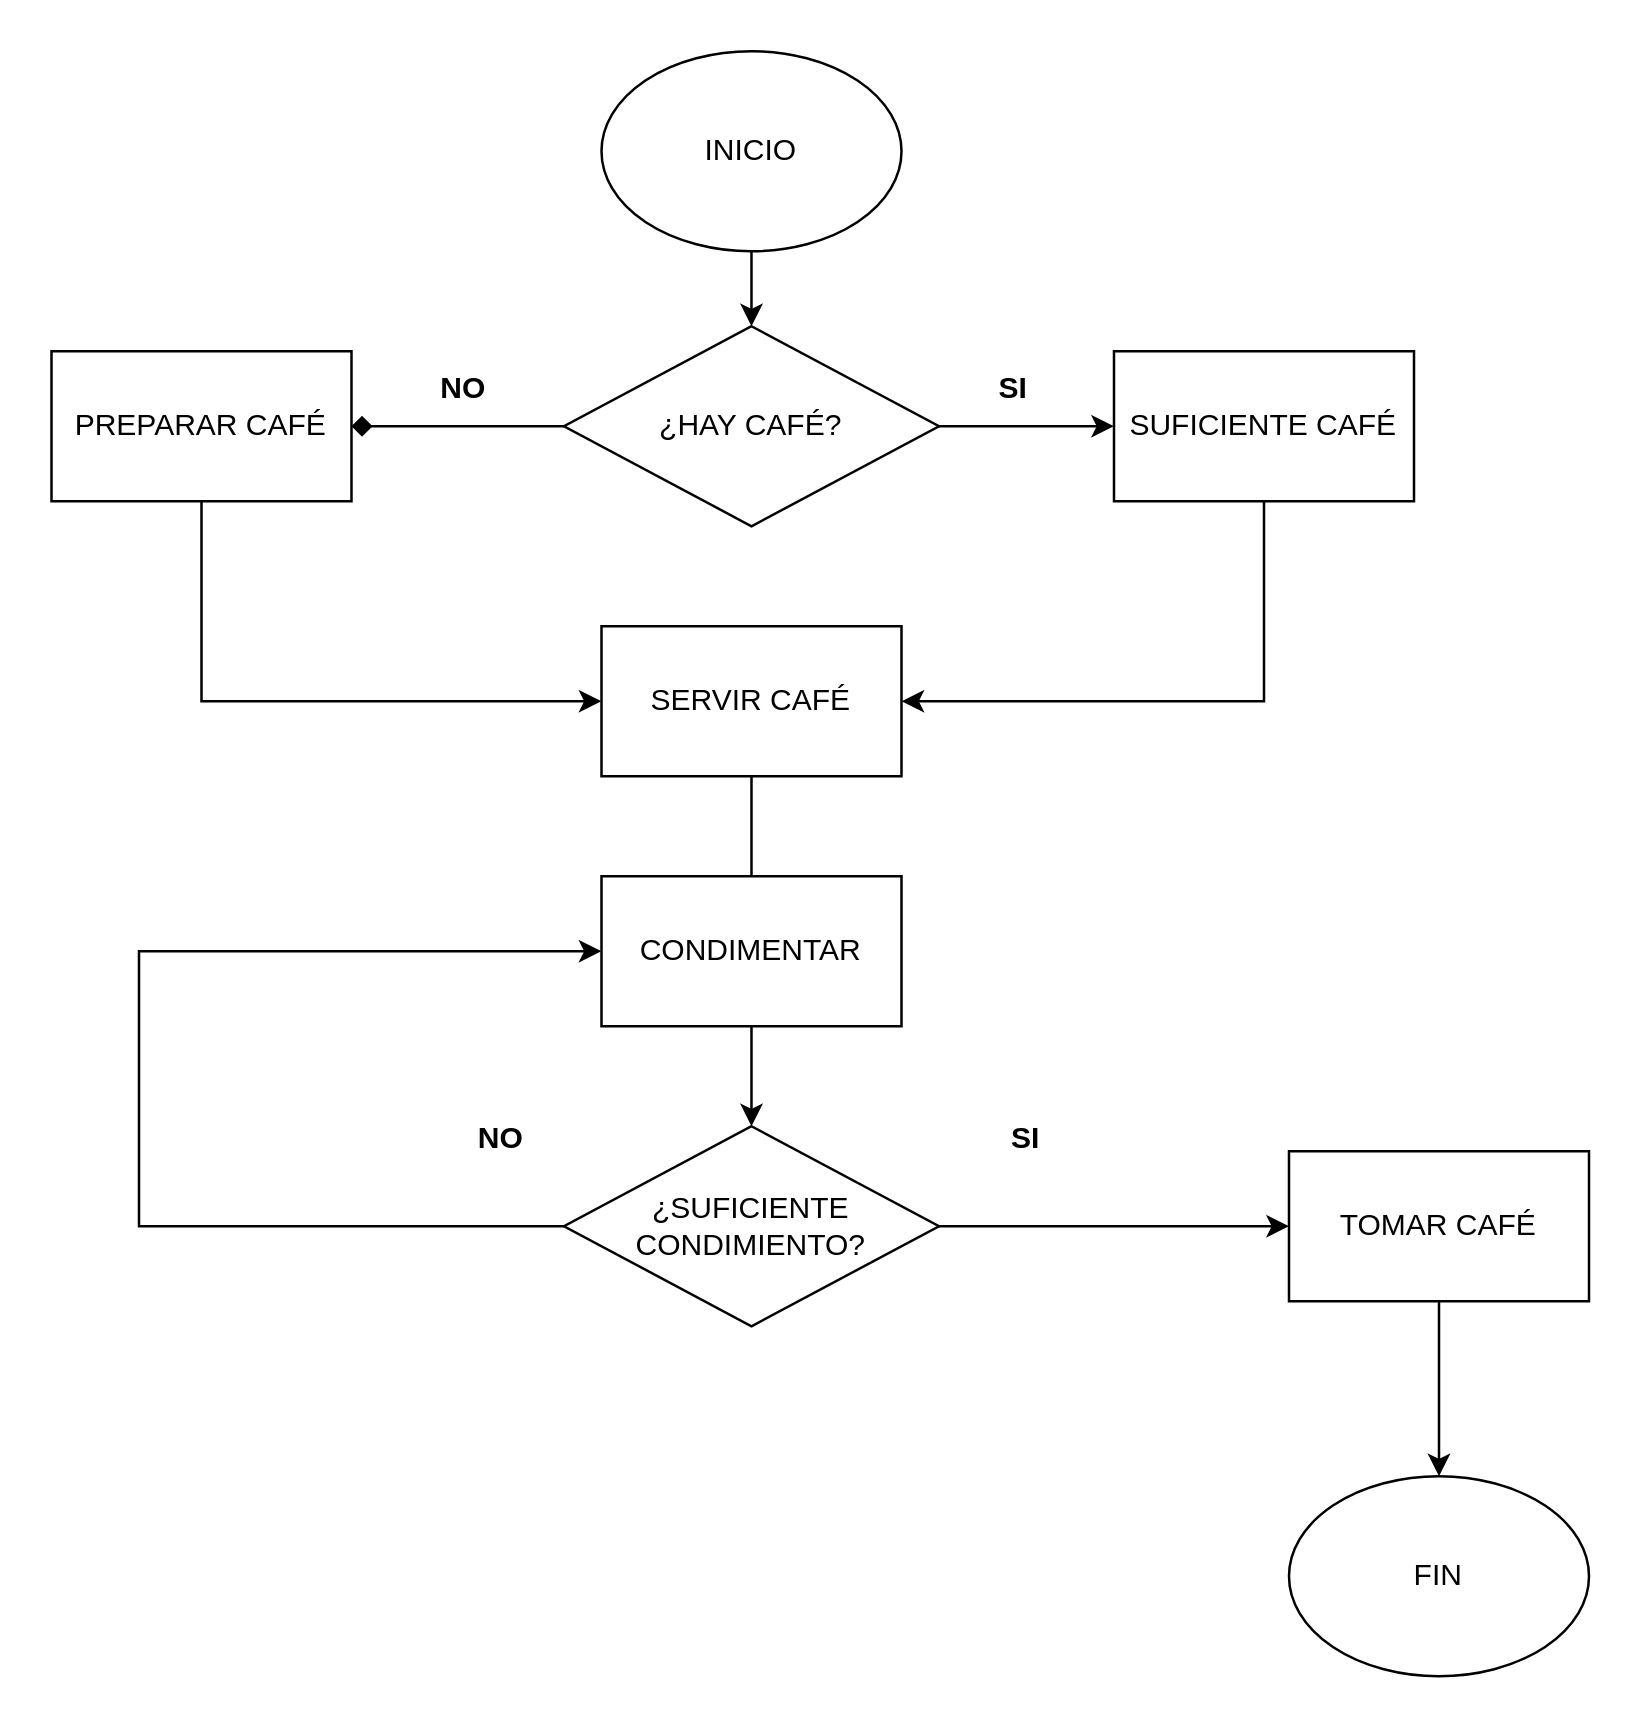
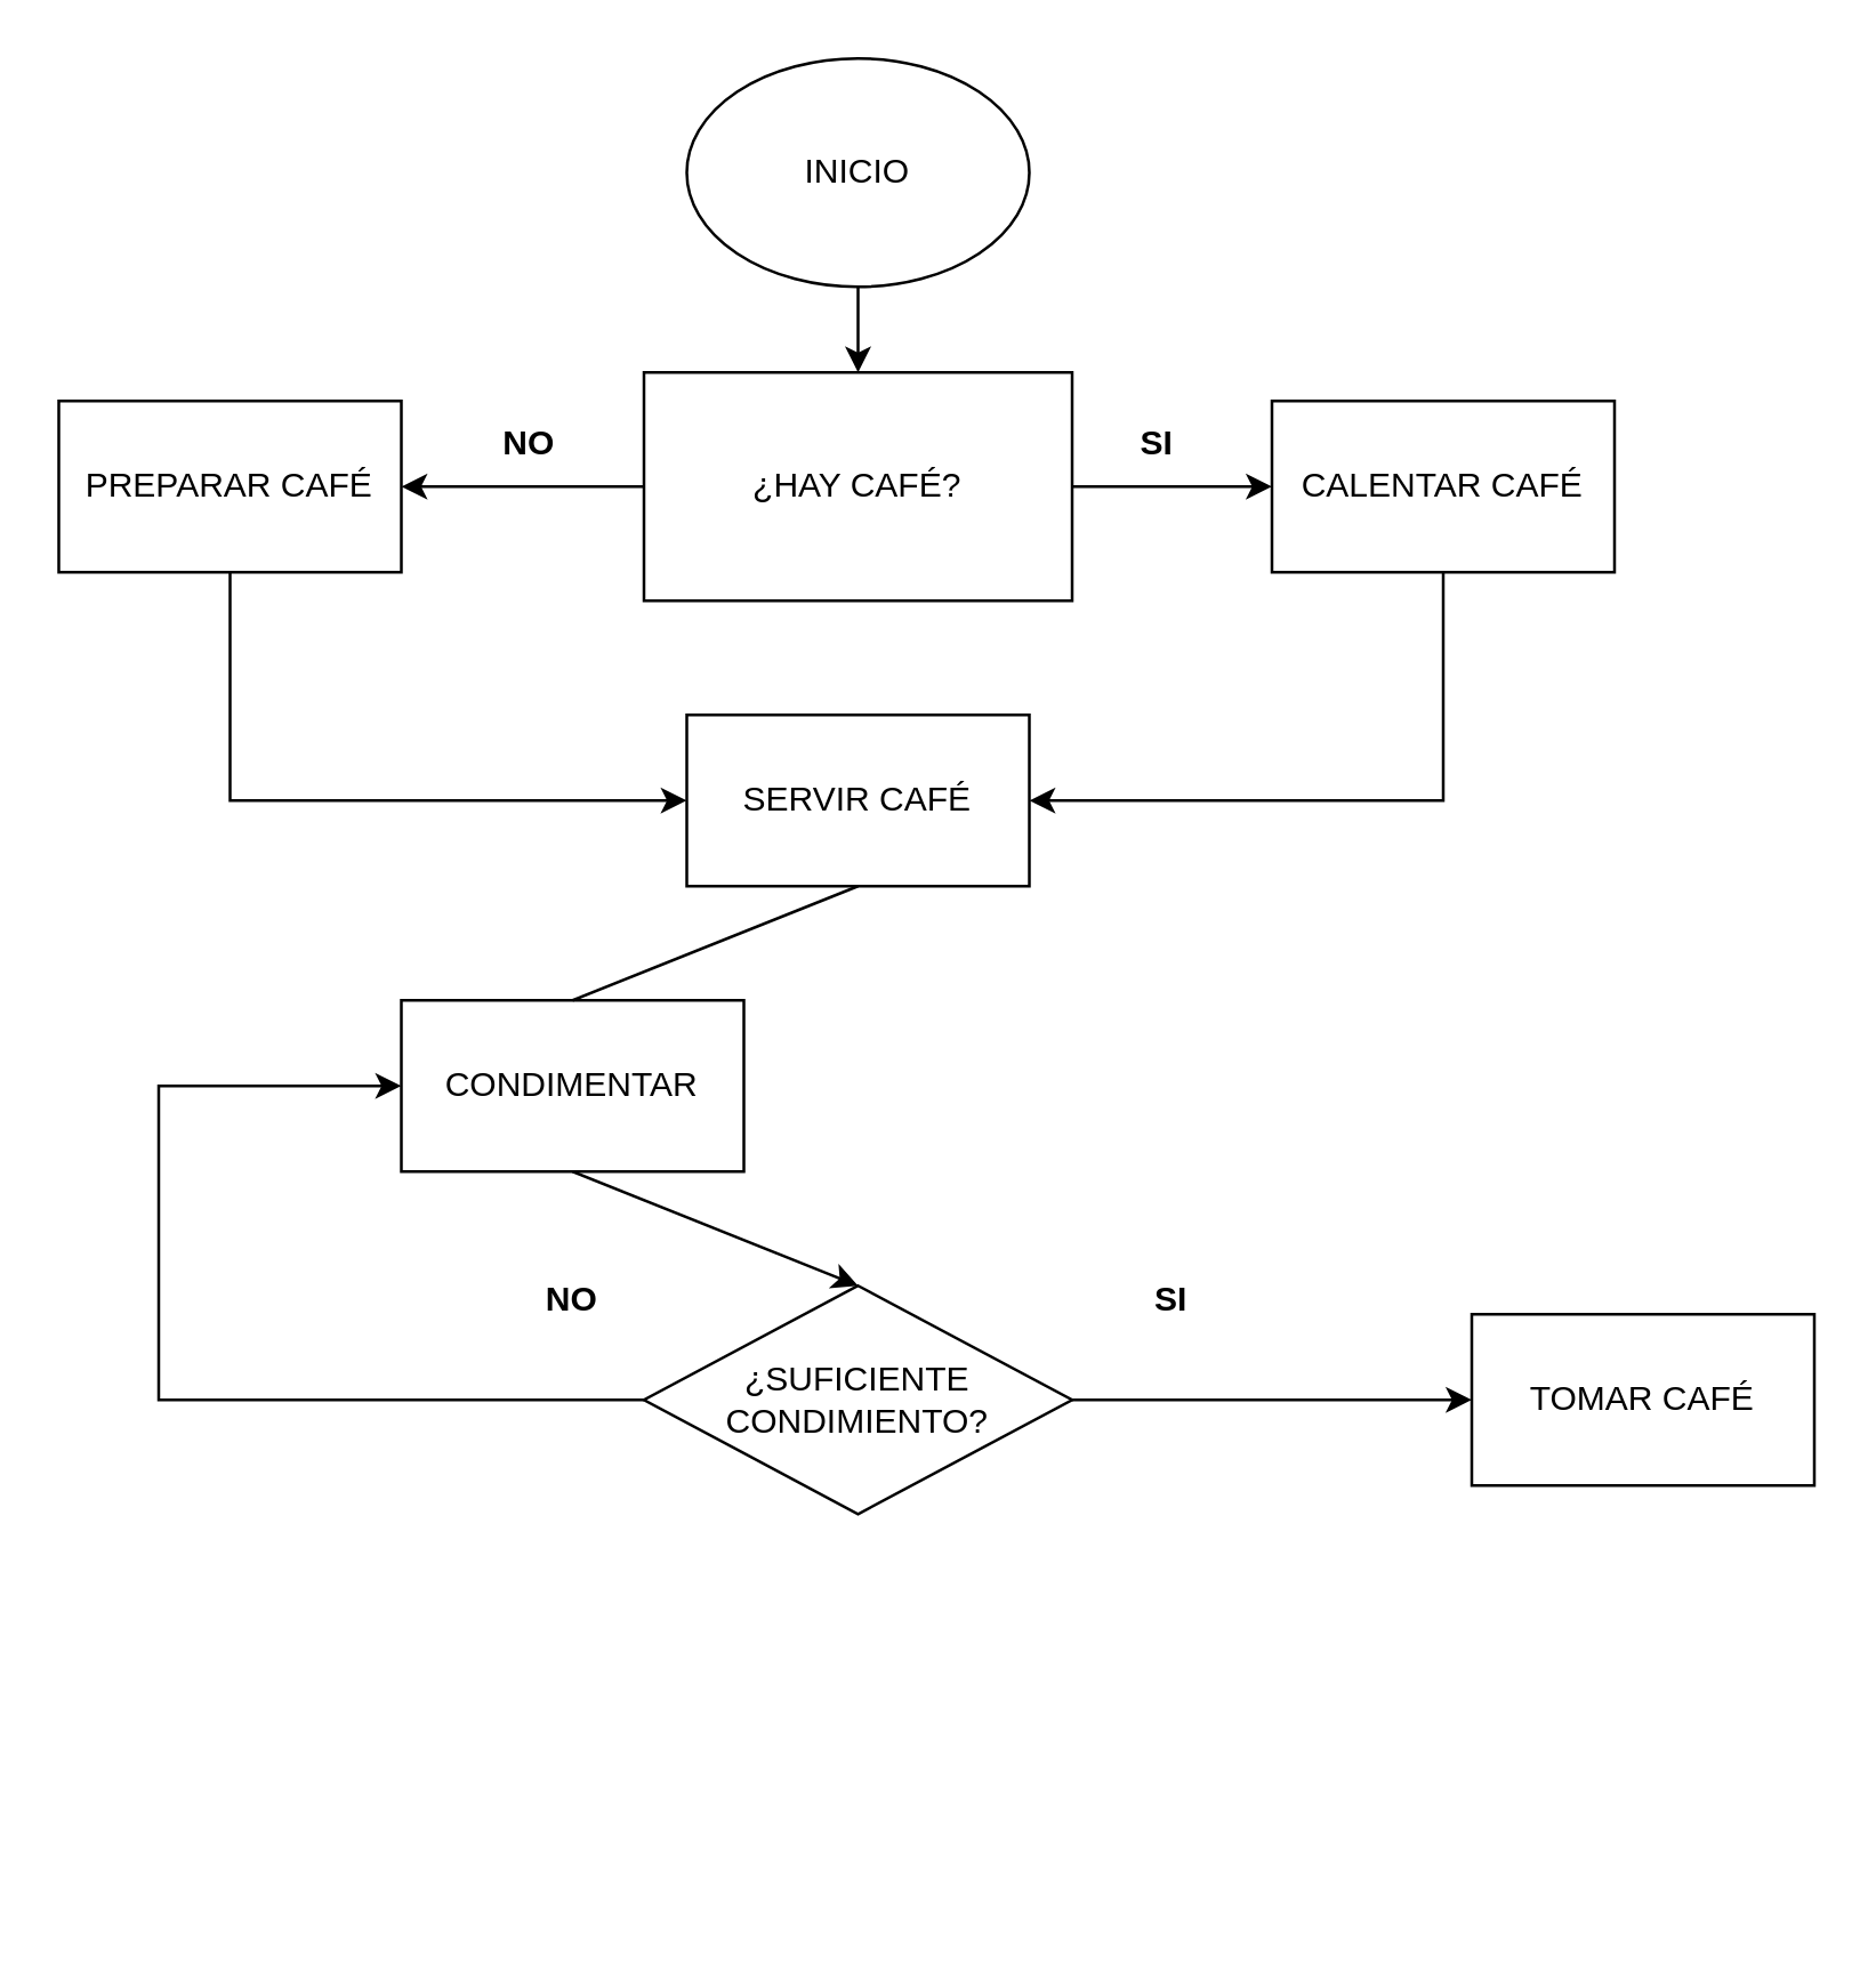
- <mxCell id="12" value="" style="endArrow=diamond;html=1;rounded=0;exitX=0;exitY=0.5;exitDx=0;exitDy=0;entryX=1;entryY=0.5;entryDx=0;entryDy=0;" parent="1" source="3" target="4" edge="1"><mxGeometry width="50" height="50" relative="1" as="geometry"><mxPoint x="155" y="270" as="sourcePoint" /><mxPoint x="170" y="250" as="targetPoint" /></mxGeometry></mxCell>
+ <mxCell id="12" value="" style="endArrow=classic;html=1;rounded=0;exitX=0;exitY=0.5;exitDx=0;exitDy=0;entryX=1;entryY=0.5;entryDx=0;entryDy=0;" parent="1" source="3" target="4" edge="1"><mxGeometry width="50" height="50" relative="1" as="geometry"><mxPoint x="155" y="270" as="sourcePoint" /><mxPoint x="170" y="250" as="targetPoint" /></mxGeometry></mxCell>
- <mxCell id="3" value="¿HAY CAFÉ?" style="rhombus;whiteSpace=wrap;html=1;" parent="1" vertex="1"><mxGeometry x="225" y="130" width="150" height="80" as="geometry" /></mxCell>
+ <mxCell id="3" value="¿HAY CAFÉ?" style="whiteSpace=wrap;html=1;rounded=0;" parent="1" vertex="1"><mxGeometry x="225" y="130" width="150" height="80" as="geometry" /></mxCell>
- <mxCell id="5" value="SUFICIENTE CAFÉ" style="rounded=0;whiteSpace=wrap;html=1;" parent="1" vertex="1"><mxGeometry x="445" y="140" width="120" height="60" as="geometry" /></mxCell>
+ <mxCell id="5" value="CALENTAR CAFÉ" style="rounded=0;whiteSpace=wrap;html=1;" parent="1" vertex="1"><mxGeometry x="445" y="140" width="120" height="60" as="geometry" /></mxCell>
- <mxCell id="7" value="CONDIMENTAR" style="rounded=0;whiteSpace=wrap;html=1;" parent="1" vertex="1"><mxGeometry x="240" y="350" width="120" height="60" as="geometry" /></mxCell>
+ <mxCell id="7" value="CONDIMENTAR" style="rounded=0;whiteSpace=wrap;html=1;" parent="1" vertex="1"><mxGeometry x="140" y="350" width="120" height="60" as="geometry" /></mxCell>
- <mxCell id="17" value="" style="endArrow=classic;html=1;rounded=0;entryX=0.5;entryY=0;entryDx=0;entryDy=0;exitX=0.5;exitY=1;exitDx=0;exitDy=0;" parent="1" source="9" target="10" edge="1"><mxGeometry width="50" height="50" relative="1" as="geometry"><mxPoint x="375" y="650" as="sourcePoint" /><mxPoint x="455" y="650" as="targetPoint" /></mxGeometry></mxCell>
- <mxCell id="10" value="FIN" style="ellipse;whiteSpace=wrap;html=1;" parent="1" vertex="1"><mxGeometry x="515" y="590" width="120" height="80" as="geometry" /></mxCell>
